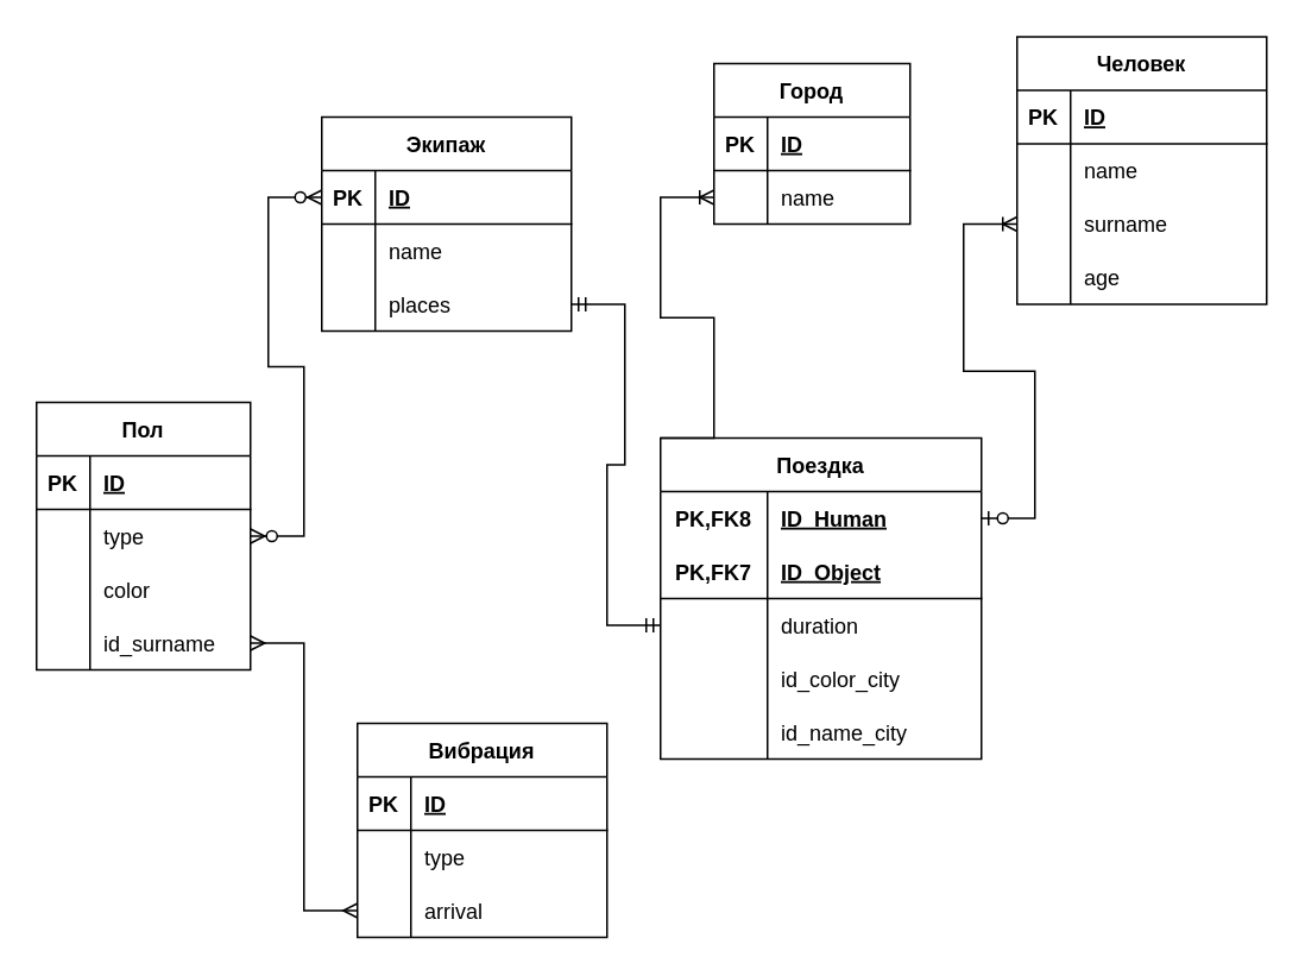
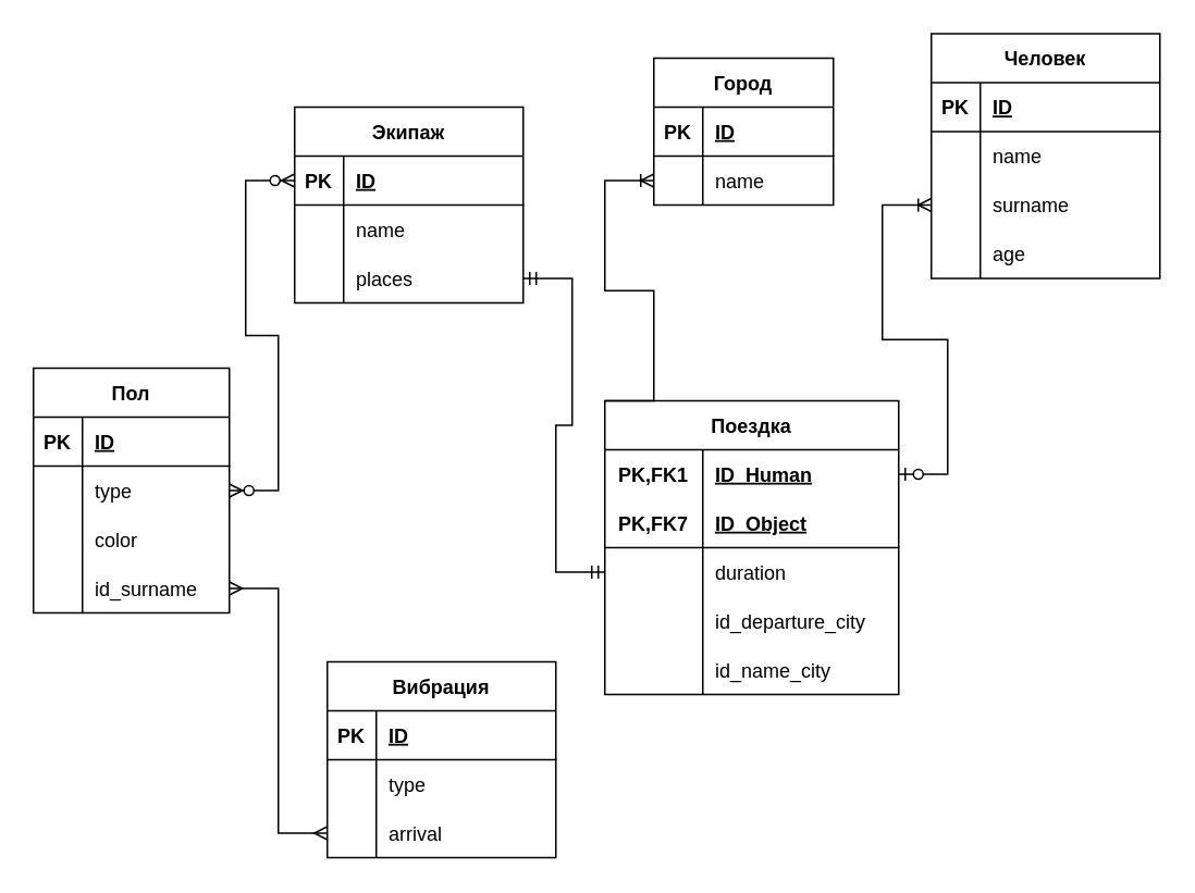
- <mxCell id="4" value="PK,FK8" style="shape=partialRectangle;connectable=0;fillColor=none;top=0;left=0;bottom=0;right=0;fontStyle=1;overflow=hidden;" parent="3" vertex="1"><mxGeometry width="60" height="30" as="geometry"><mxRectangle width="60" height="30" as="alternateBounds" /></mxGeometry></mxCell>
+ <mxCell id="4" value="PK,FK1" style="shape=partialRectangle;connectable=0;fillColor=none;top=0;left=0;bottom=0;right=0;fontStyle=1;overflow=hidden;" parent="3" vertex="1"><mxGeometry width="60" height="30" as="geometry"><mxRectangle width="60" height="30" as="alternateBounds" /></mxGeometry></mxCell>
- <mxCell id="14" value="id_color_city" style="shape=partialRectangle;connectable=0;fillColor=none;top=0;left=0;bottom=0;right=0;align=left;spacingLeft=6;overflow=hidden;" parent="12" vertex="1"><mxGeometry x="60" width="120" height="30" as="geometry"><mxRectangle width="120" height="30" as="alternateBounds" /></mxGeometry></mxCell>
+ <mxCell id="14" value="id_departure_city" style="shape=partialRectangle;connectable=0;fillColor=none;top=0;left=0;bottom=0;right=0;align=left;spacingLeft=6;overflow=hidden;" parent="12" vertex="1"><mxGeometry x="60" width="120" height="30" as="geometry"><mxRectangle width="120" height="30" as="alternateBounds" /></mxGeometry></mxCell>
